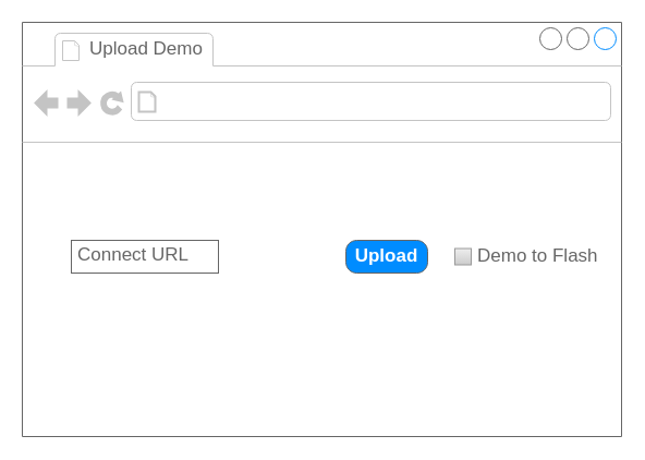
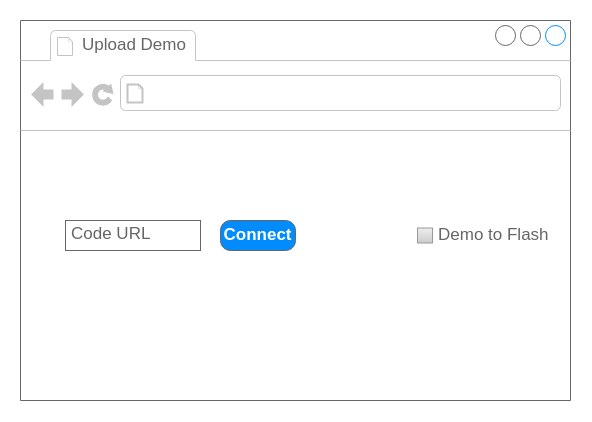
- <mxCell id="6" value="Connect URL" style="strokeWidth=1;shadow=0;dashed=0;align=center;html=1;shape=mxgraph.mockup.text.textBox;fontColor=#666666;align=left;fontSize=17;spacingLeft=4;spacingTop=-3;strokeColor=#666666;mainText=" parent="2" vertex="1"><mxGeometry x="45" y="200" width="135" height="30" as="geometry" /></mxCell>
+ <mxCell id="6" value="Code URL" style="strokeWidth=1;shadow=0;dashed=0;align=center;html=1;shape=mxgraph.mockup.text.textBox;fontColor=#666666;align=left;fontSize=17;spacingLeft=4;spacingTop=-3;strokeColor=#666666;mainText=" parent="2" vertex="1"><mxGeometry x="45" y="200" width="135" height="30" as="geometry" /></mxCell>
+ <mxCell id="5" value="Connect" style="strokeWidth=1;shadow=0;dashed=0;align=center;html=1;shape=mxgraph.mockup.buttons.button;strokeColor=#666666;fontColor=#ffffff;mainText=;buttonStyle=round;fontSize=17;fontStyle=1;fillColor=#008cff;whiteSpace=wrap;" parent="2" vertex="1"><mxGeometry x="200" y="200" width="75" height="30" as="geometry" /></mxCell>
- <mxCell id="7" value="Upload" style="strokeWidth=1;shadow=0;dashed=0;align=center;html=1;shape=mxgraph.mockup.buttons.button;strokeColor=#666666;fontColor=#ffffff;mainText=;buttonStyle=round;fontSize=17;fontStyle=1;fillColor=#008cff;whiteSpace=wrap;" parent="2" vertex="1"><mxGeometry x="297" y="200" width="75" height="30" as="geometry" /></mxCell>
